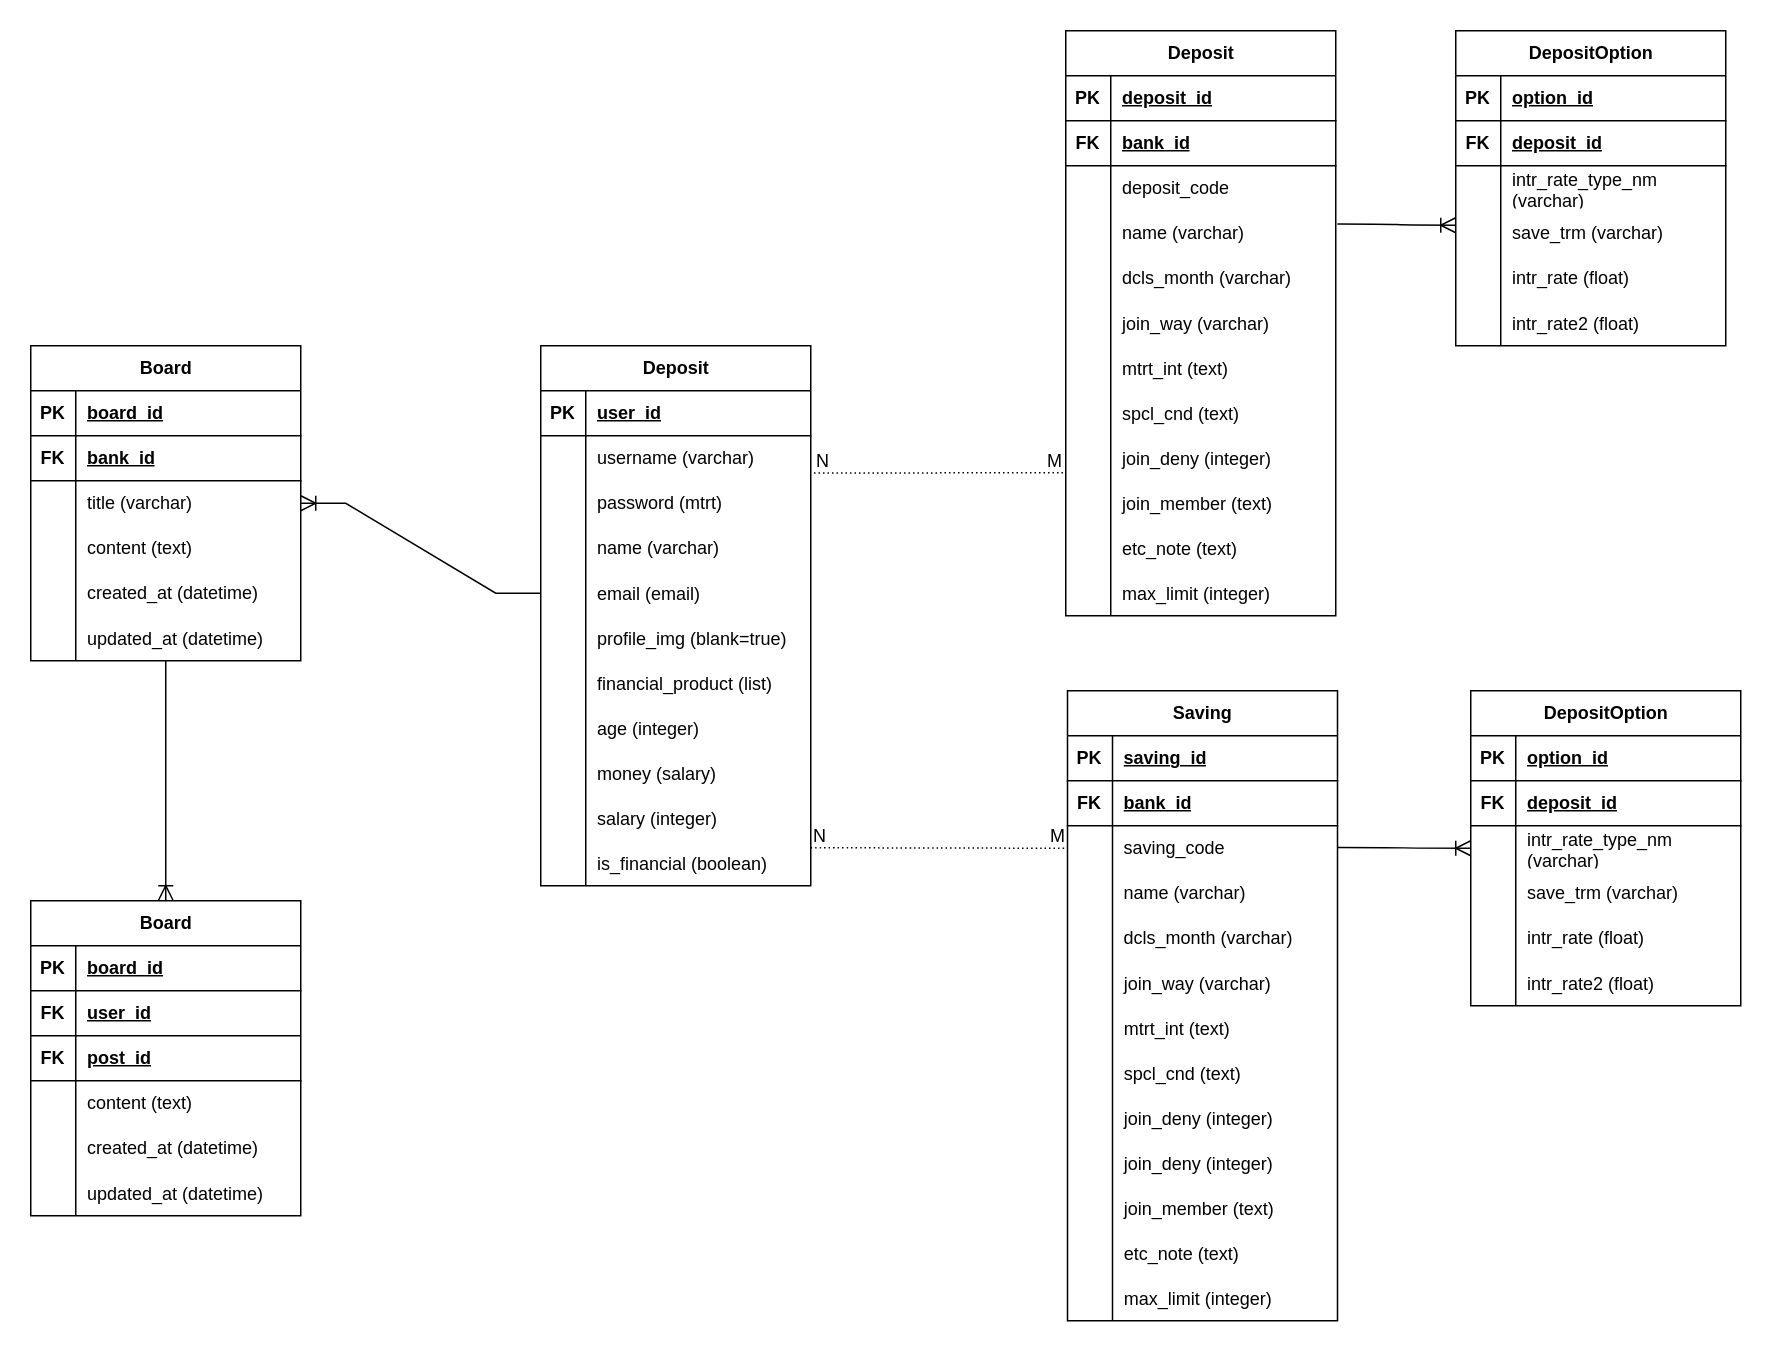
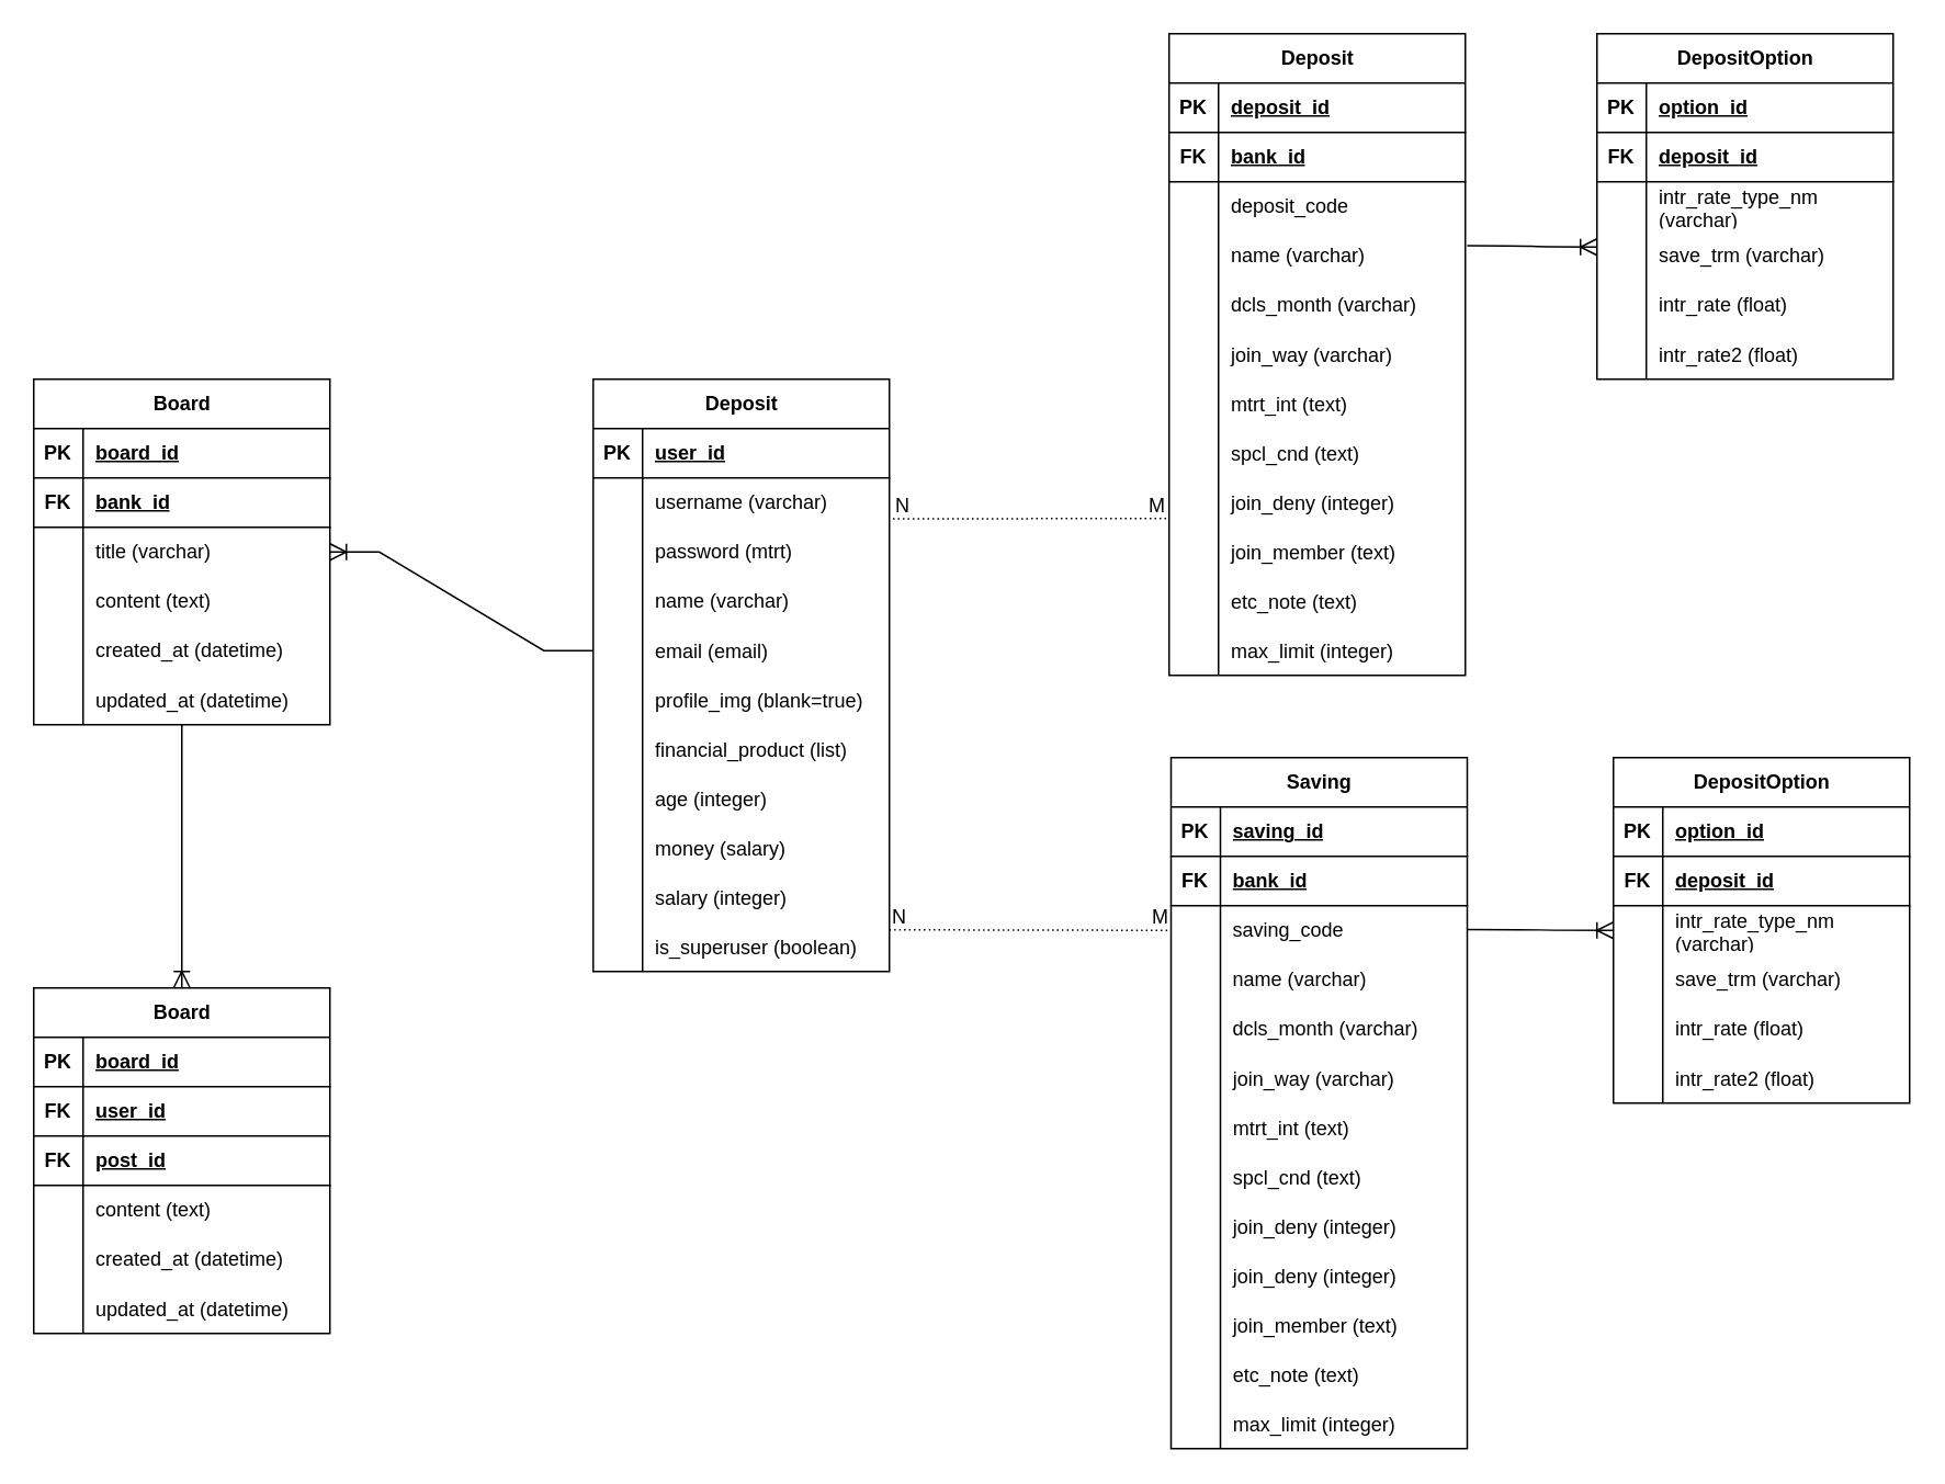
- <mxCell id="75" value="is_financial (boolean)" style="shape=partialRectangle;connectable=0;fillColor=none;top=0;left=0;bottom=0;right=0;align=left;spacingLeft=6;overflow=hidden;" vertex="1" parent="73"><mxGeometry x="30" width="150" height="30" as="geometry"><mxRectangle width="150" height="30" as="alternateBounds" /></mxGeometry></mxCell>
+ <mxCell id="75" value="is_superuser (boolean)" style="shape=partialRectangle;connectable=0;fillColor=none;top=0;left=0;bottom=0;right=0;align=left;spacingLeft=6;overflow=hidden;" vertex="1" parent="73"><mxGeometry x="30" width="150" height="30" as="geometry"><mxRectangle width="150" height="30" as="alternateBounds" /></mxGeometry></mxCell>
